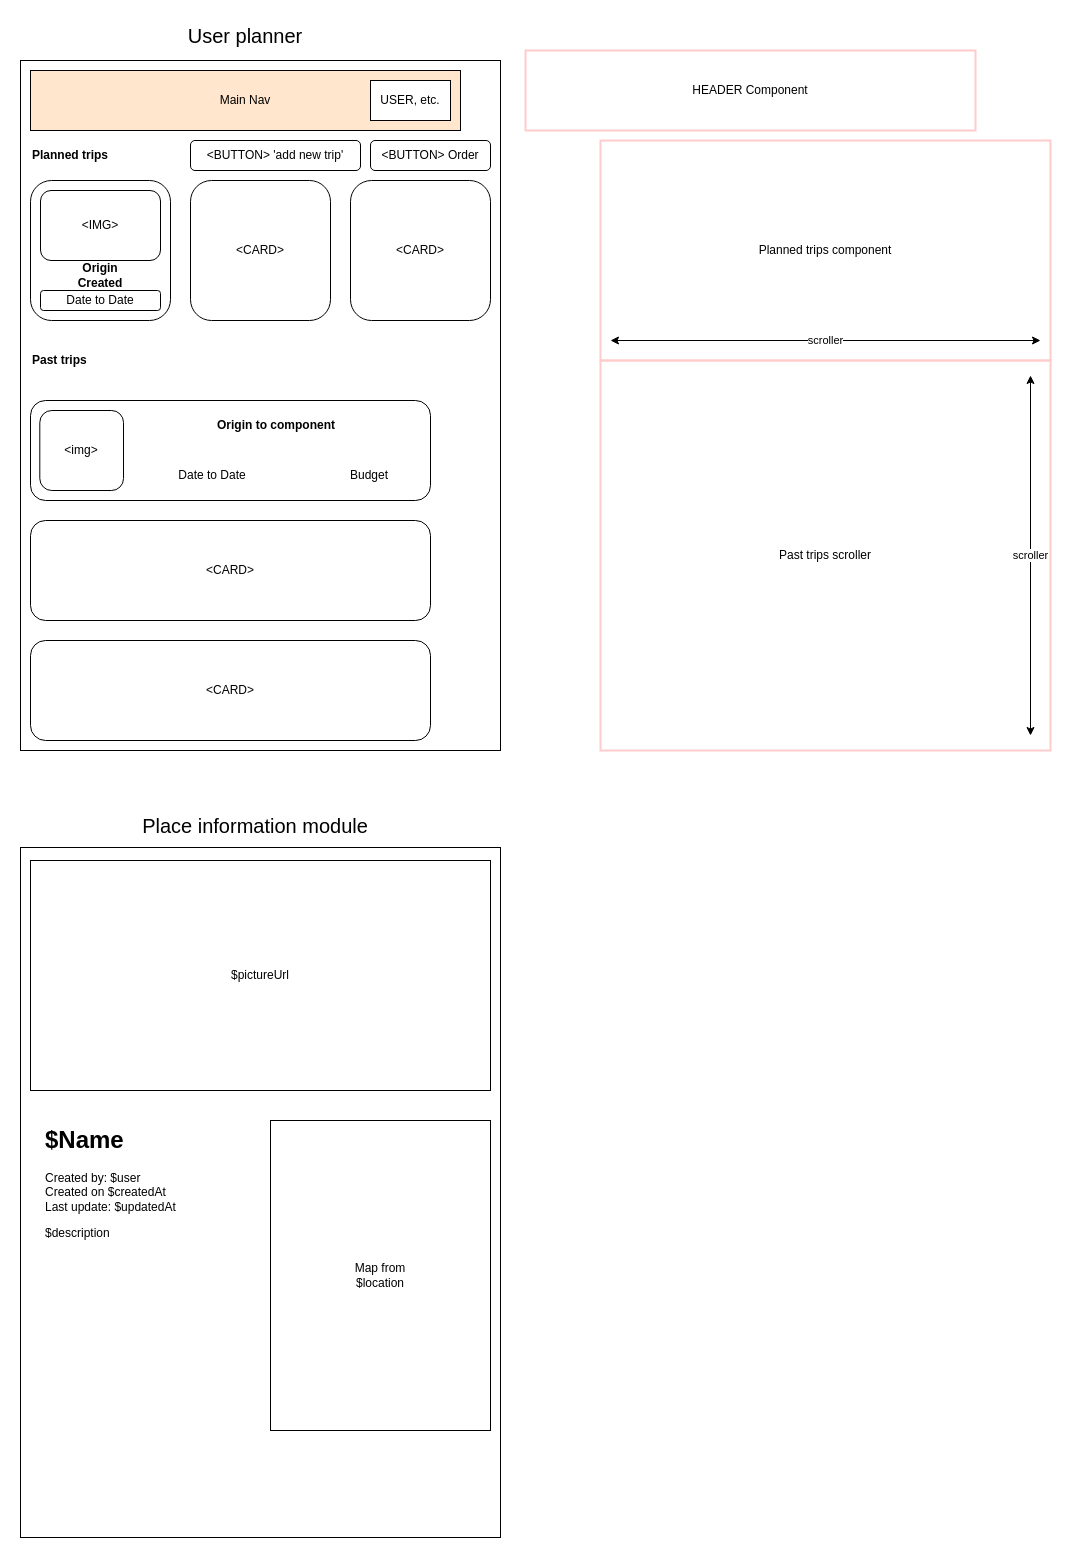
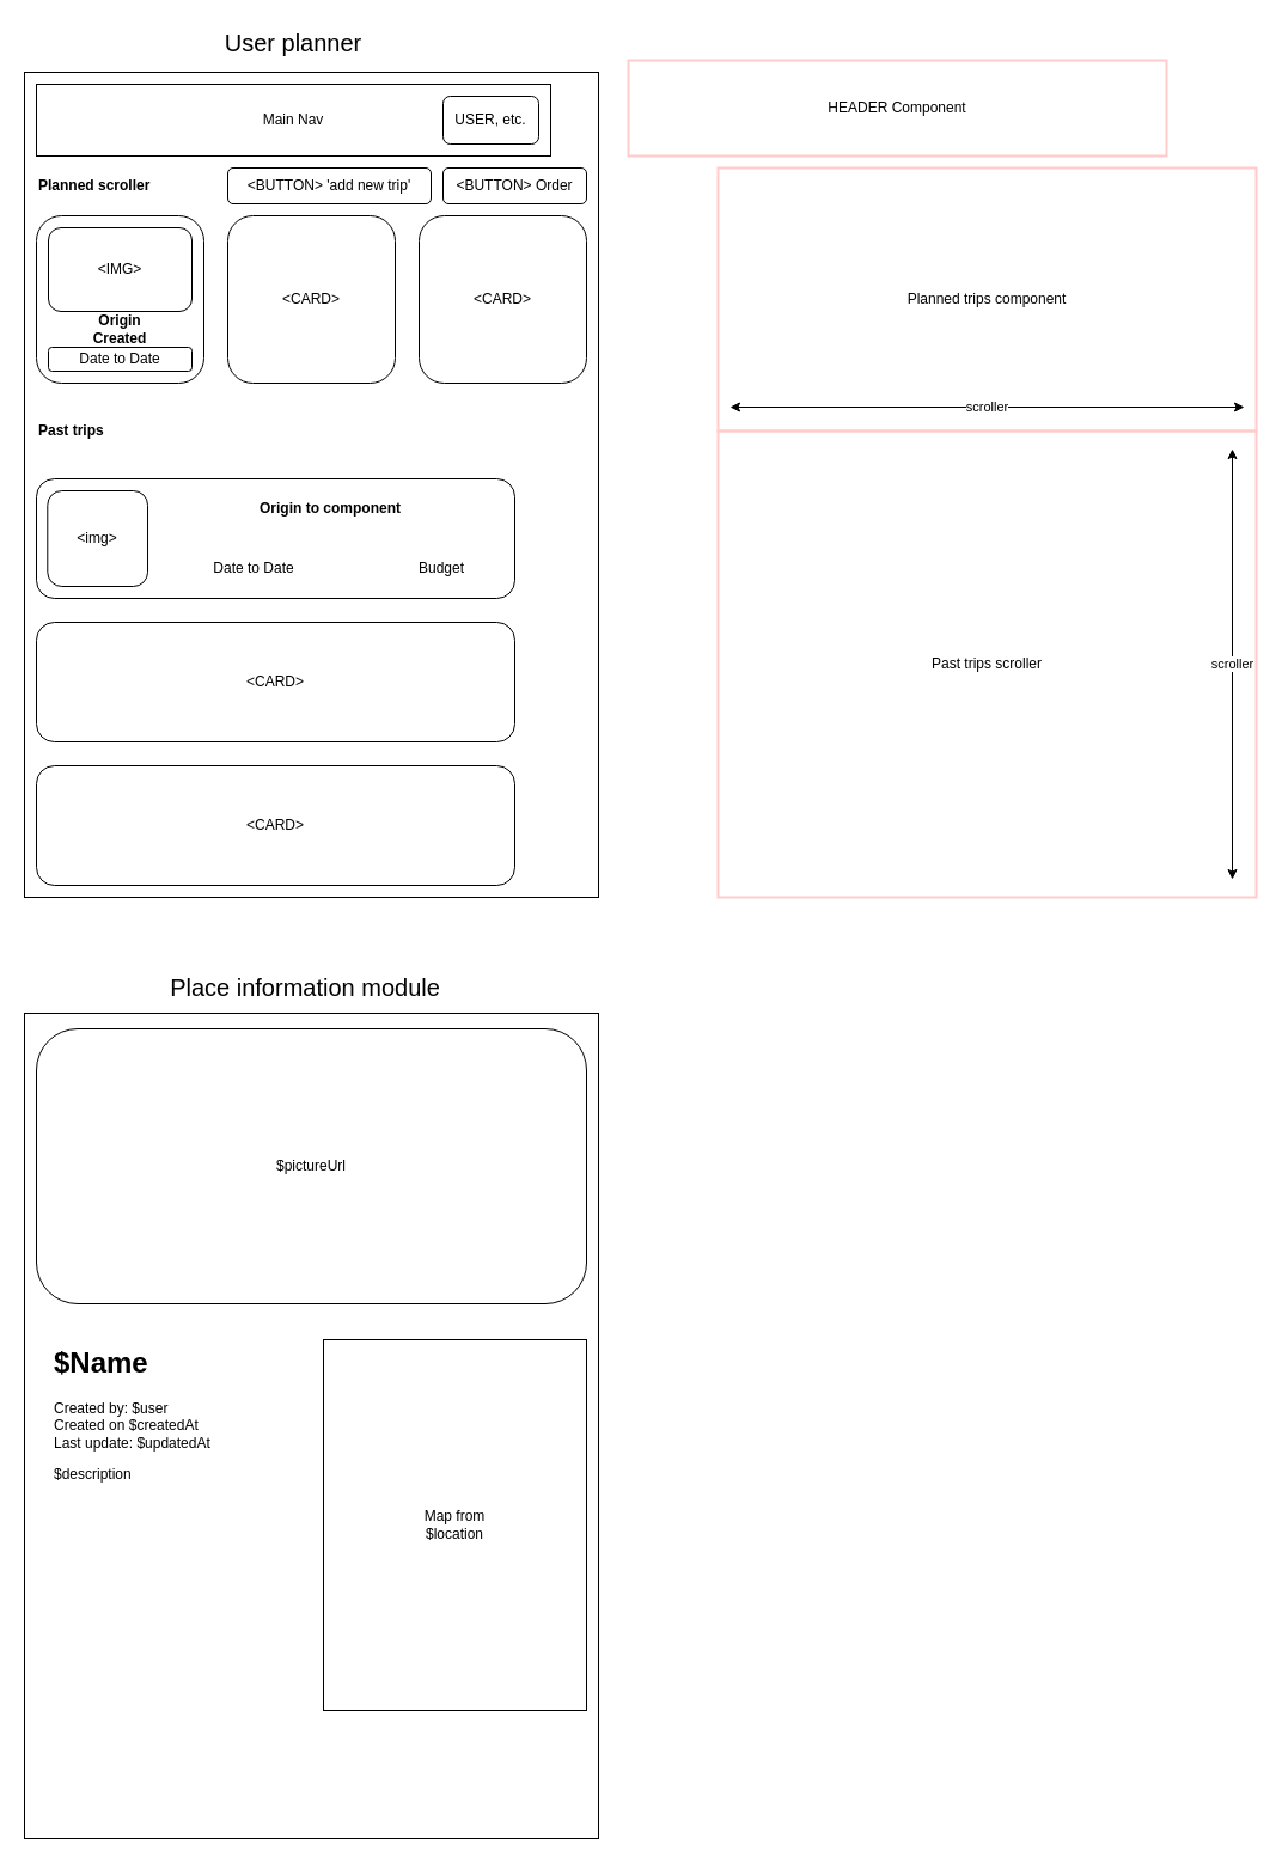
- <mxCell id="3" value="Main Nav" style="rounded=0;whiteSpace=wrap;html=1;fillColor=#ffe6cc;" vertex="1" parent="1"><mxGeometry x="30" y="70" width="430" height="60" as="geometry" /></mxCell>
+ <mxCell id="3" value="Main Nav" style="rounded=0;whiteSpace=wrap;html=1;" vertex="1" parent="1"><mxGeometry x="30" y="70" width="430" height="60" as="geometry" /></mxCell>
- <mxCell id="4" value="USER, etc." style="whiteSpace=wrap;html=1;rounded=0;" vertex="1" parent="1"><mxGeometry x="370" y="80" width="80" height="40" as="geometry" /></mxCell>
+ <mxCell id="4" value="USER, etc." style="rounded=1;whiteSpace=wrap;html=1;" vertex="1" parent="1"><mxGeometry x="370" y="80" width="80" height="40" as="geometry" /></mxCell>
- <mxCell id="6" value="&lt;div&gt;Planned trips&lt;/div&gt;" style="text;html=1;strokeColor=none;fillColor=none;align=left;verticalAlign=middle;whiteSpace=wrap;rounded=0;fontStyle=1" vertex="1" parent="1"><mxGeometry x="30" y="140" width="430" height="30" as="geometry" /></mxCell>
+ <mxCell id="6" value="&lt;div&gt;Planned scroller&lt;/div&gt;" style="text;html=1;strokeColor=none;fillColor=none;align=left;verticalAlign=middle;whiteSpace=wrap;rounded=0;fontStyle=1" vertex="1" parent="1"><mxGeometry x="30" y="140" width="430" height="30" as="geometry" /></mxCell>
- <mxCell id="33" value="$pictureUrl" style="whiteSpace=wrap;html=1;rounded=0;" vertex="1" parent="1"><mxGeometry x="30" y="860" width="460" height="230" as="geometry" /></mxCell>
+ <mxCell id="33" value="$pictureUrl" style="rounded=1;whiteSpace=wrap;html=1;" vertex="1" parent="1"><mxGeometry x="30" y="860" width="460" height="230" as="geometry" /></mxCell>
